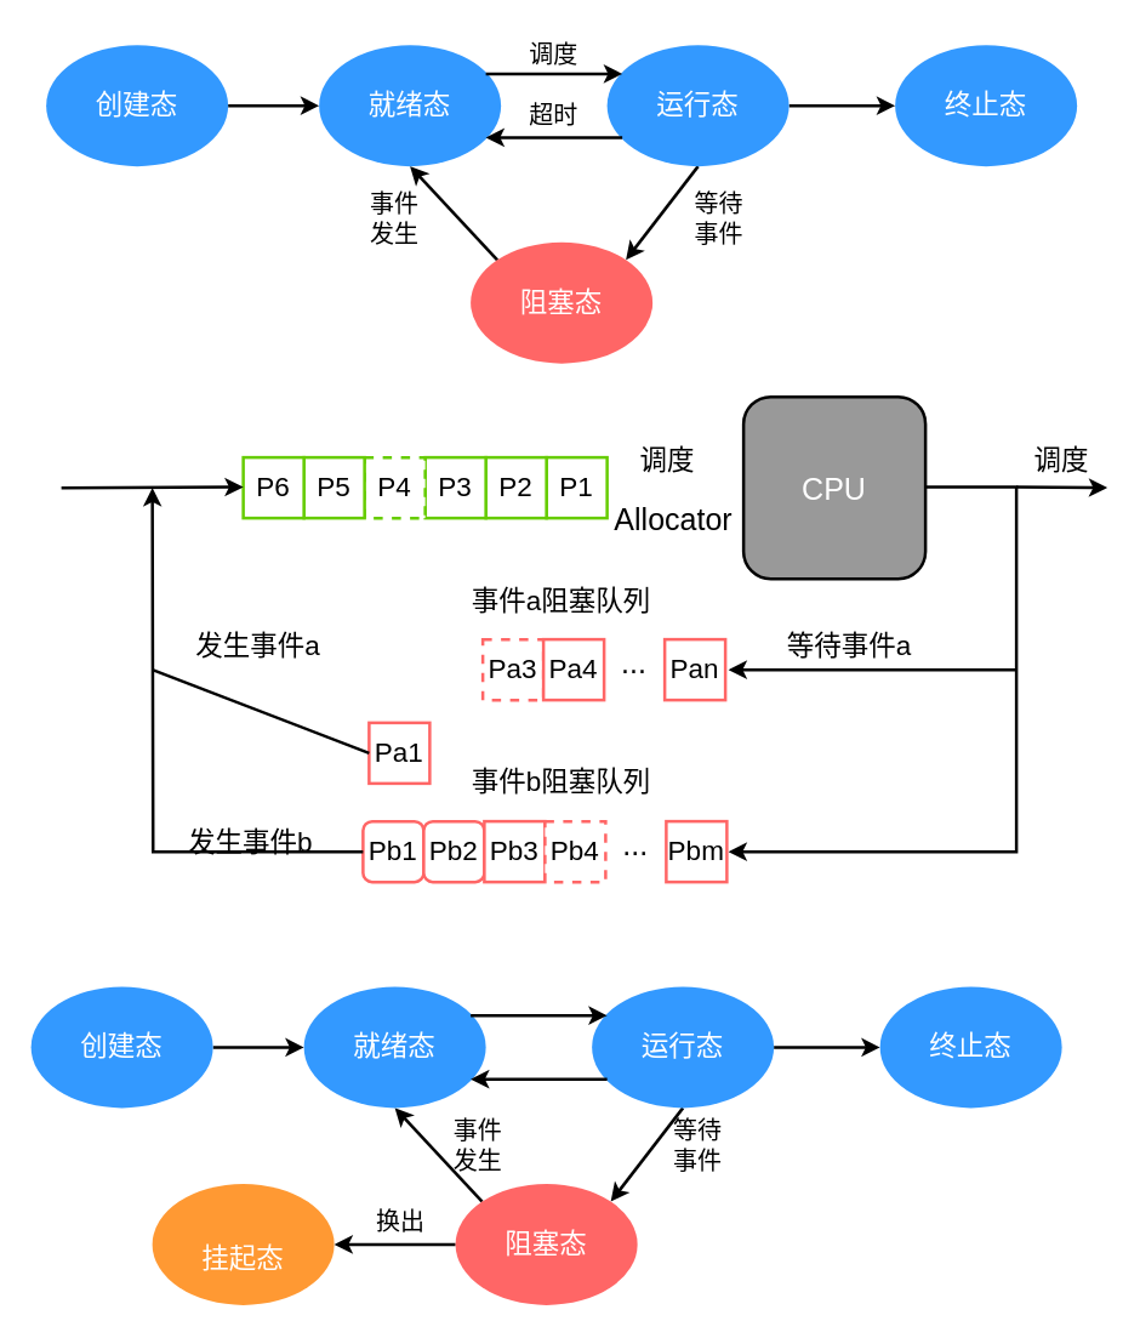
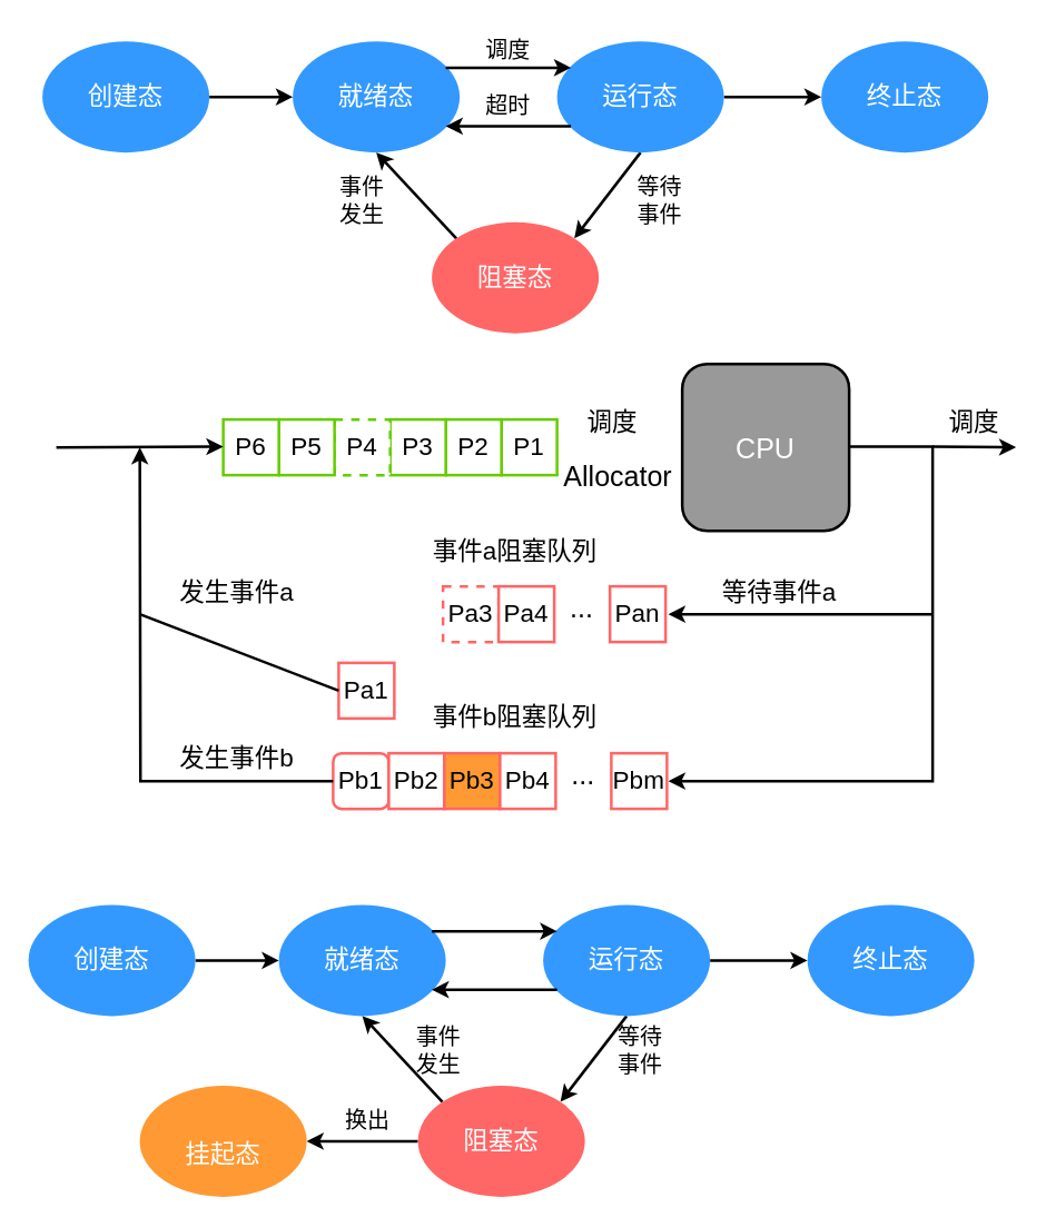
- <mxCell id="45" value="发生事件b" style="text;html=1;strokeColor=none;fillColor=none;align=center;verticalAlign=middle;whiteSpace=wrap;rounded=0;strokeWidth=2;fontSize=18;fontColor=#000000;" vertex="1" parent="1"><mxGeometry x="115" y="540" width="100" height="30" as="geometry" /></mxCell>
+ <mxCell id="45" value="发生事件b" style="text;html=1;strokeColor=none;fillColor=none;align=center;verticalAlign=middle;whiteSpace=wrap;rounded=0;strokeWidth=2;fontSize=18;fontColor=#000000;" vertex="1" parent="1"><mxGeometry x="120" y="530" width="100" height="30" as="geometry" /></mxCell>
- <mxCell id="32" value="Pb2" style="whiteSpace=wrap;html=1;aspect=fixed;strokeColor=#FF6666;strokeWidth=2;fontSize=18;fontColor=#000000;fillColor=#FFFFFF;rounded=1;" vertex="1" parent="1"><mxGeometry x="279" y="541" width="40" height="40" as="geometry" /></mxCell>
+ <mxCell id="32" value="Pb2" style="whiteSpace=wrap;html=1;aspect=fixed;strokeColor=#FF6666;strokeWidth=2;fontSize=18;fontColor=#000000;fillColor=#FFFFFF;" vertex="1" parent="1"><mxGeometry x="279" y="541" width="40" height="40" as="geometry" /></mxCell>
- <mxCell id="33" value="Pb3" style="whiteSpace=wrap;html=1;aspect=fixed;strokeColor=#FF6666;strokeWidth=2;fontSize=18;fontColor=#000000;fillColor=#FFFFFF;" vertex="1" parent="1"><mxGeometry x="319" y="541" width="40" height="40" as="geometry" /></mxCell>
+ <mxCell id="33" value="Pb3" style="whiteSpace=wrap;html=1;aspect=fixed;strokeColor=#FF6666;strokeWidth=2;fontSize=18;fontColor=#000000;fillColor=#ff9933;" vertex="1" parent="1"><mxGeometry x="319" y="541" width="40" height="40" as="geometry" /></mxCell>
- <mxCell id="34" value="Pb4" style="whiteSpace=wrap;html=1;aspect=fixed;strokeColor=#FF6666;strokeWidth=2;fontSize=18;fontColor=#000000;fillColor=#FFFFFF;dashed=1;" vertex="1" parent="1"><mxGeometry x="359" y="541" width="40" height="40" as="geometry" /></mxCell>
+ <mxCell id="34" value="Pb4" style="whiteSpace=wrap;html=1;aspect=fixed;strokeColor=#FF6666;strokeWidth=2;fontSize=18;fontColor=#000000;fillColor=#FFFFFF;" vertex="1" parent="1"><mxGeometry x="359" y="541" width="40" height="40" as="geometry" /></mxCell>
